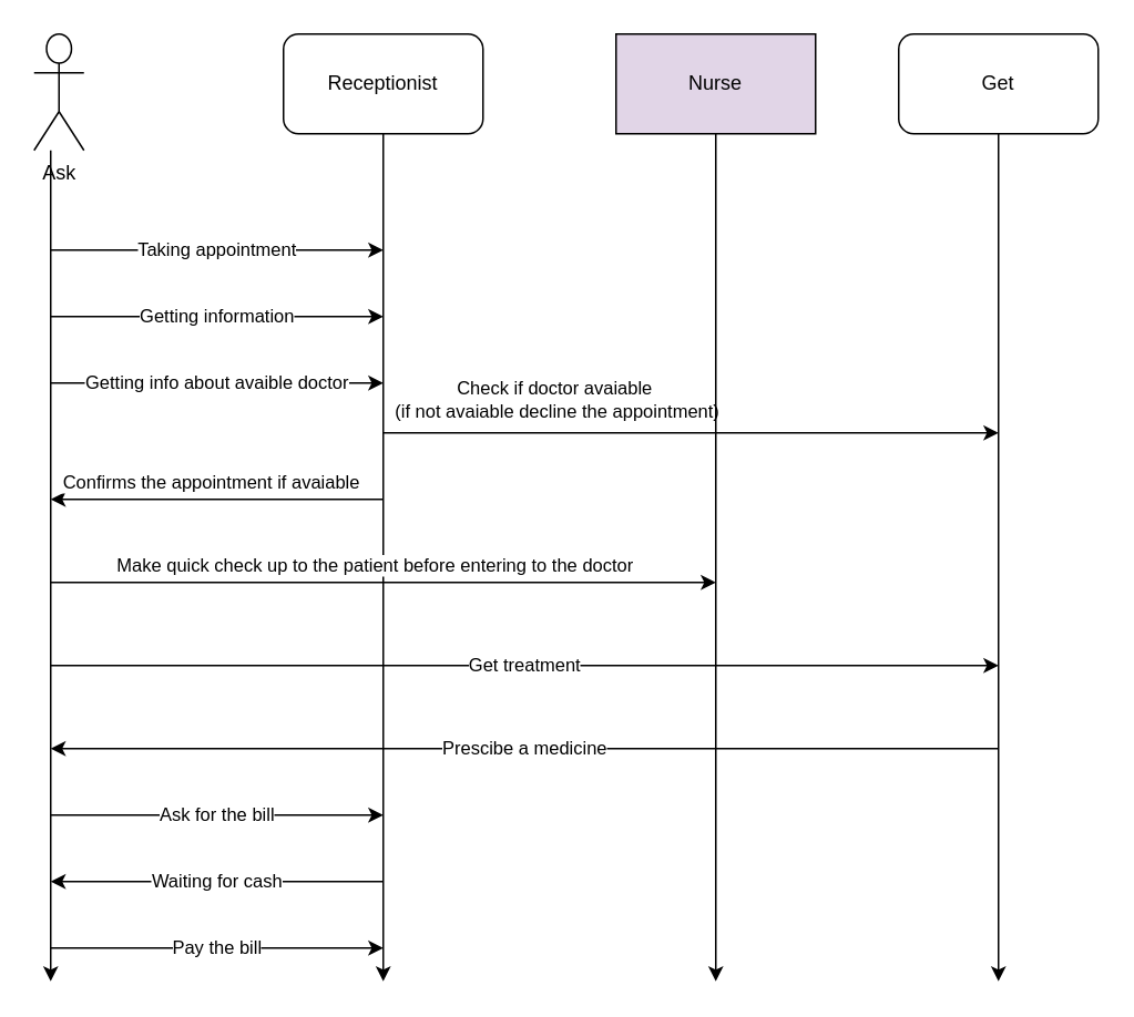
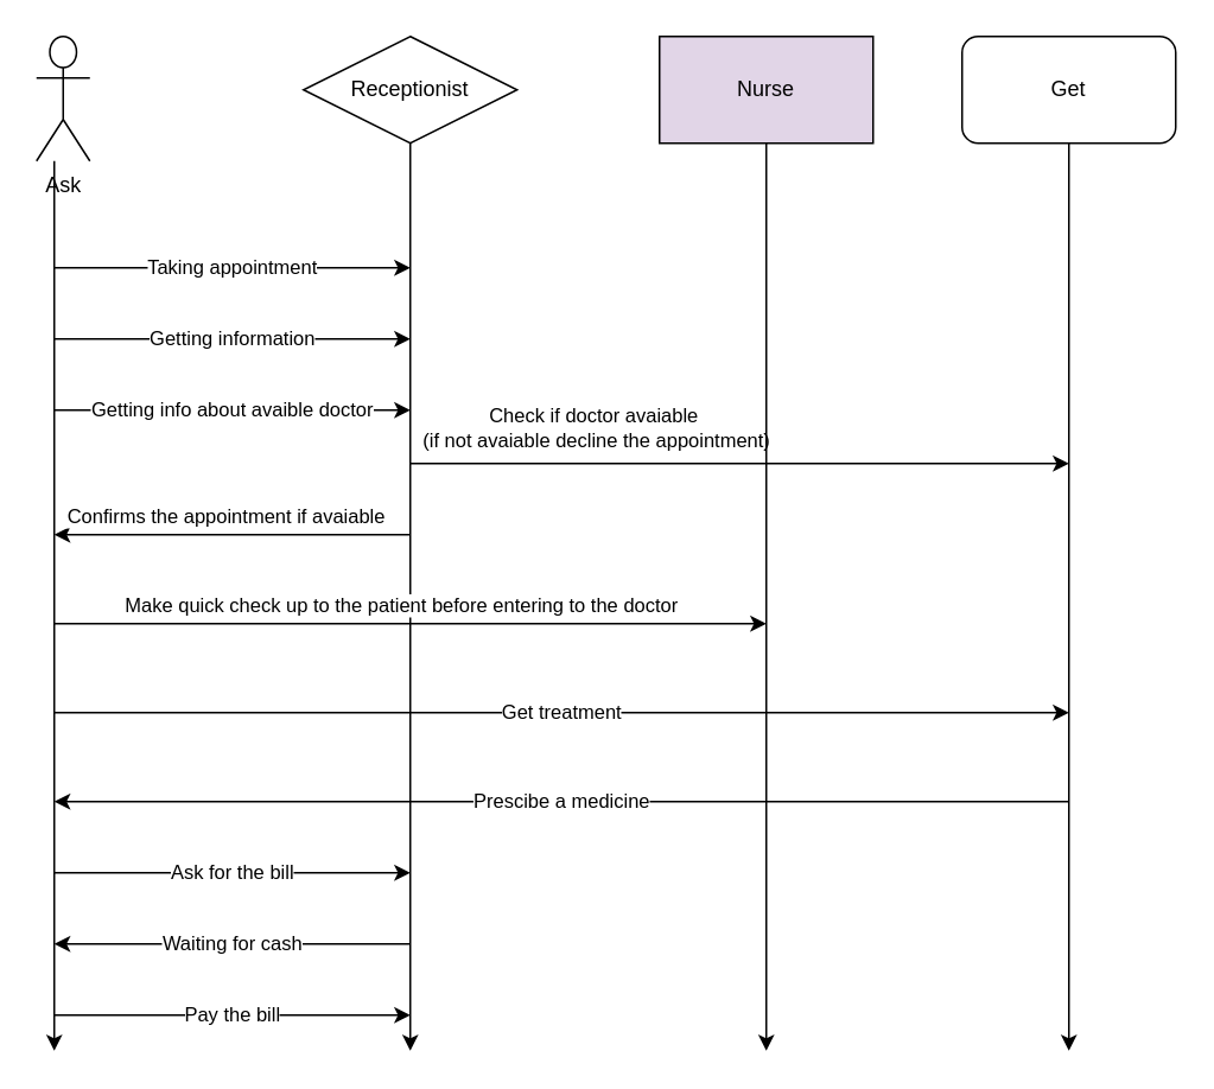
- <mxCell id="5" value="Receptionist" style="rounded=1;whiteSpace=wrap;html=1;" vertex="1" parent="1"><mxGeometry x="170" y="20" width="120" height="60" as="geometry" /></mxCell>
+ <mxCell id="5" value="Receptionist" style="rhombus;whiteSpace=wrap;html=1;" vertex="1" parent="1"><mxGeometry x="170" y="20" width="120" height="60" as="geometry" /></mxCell>
